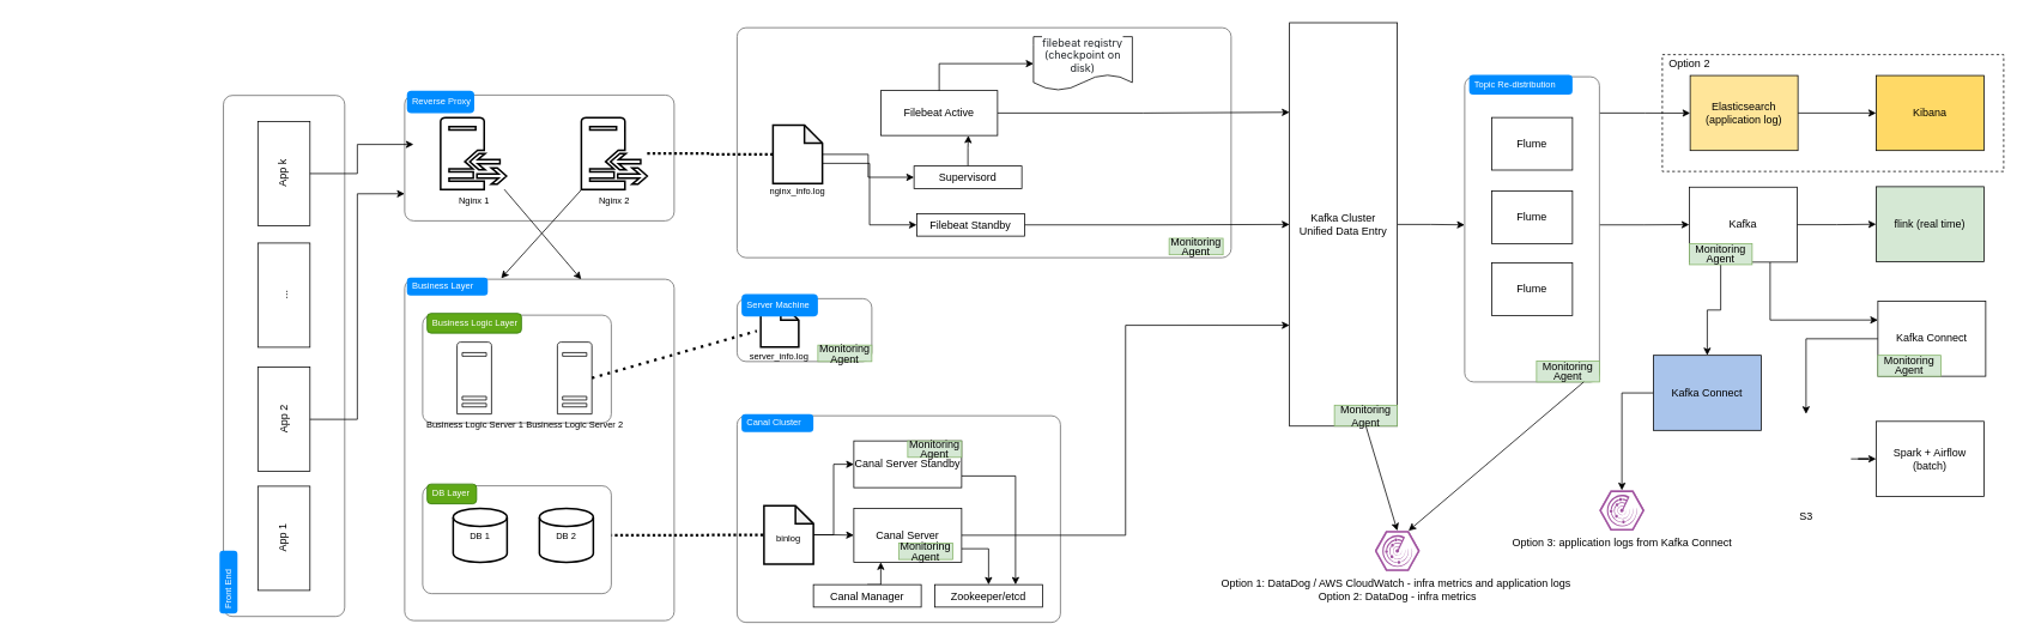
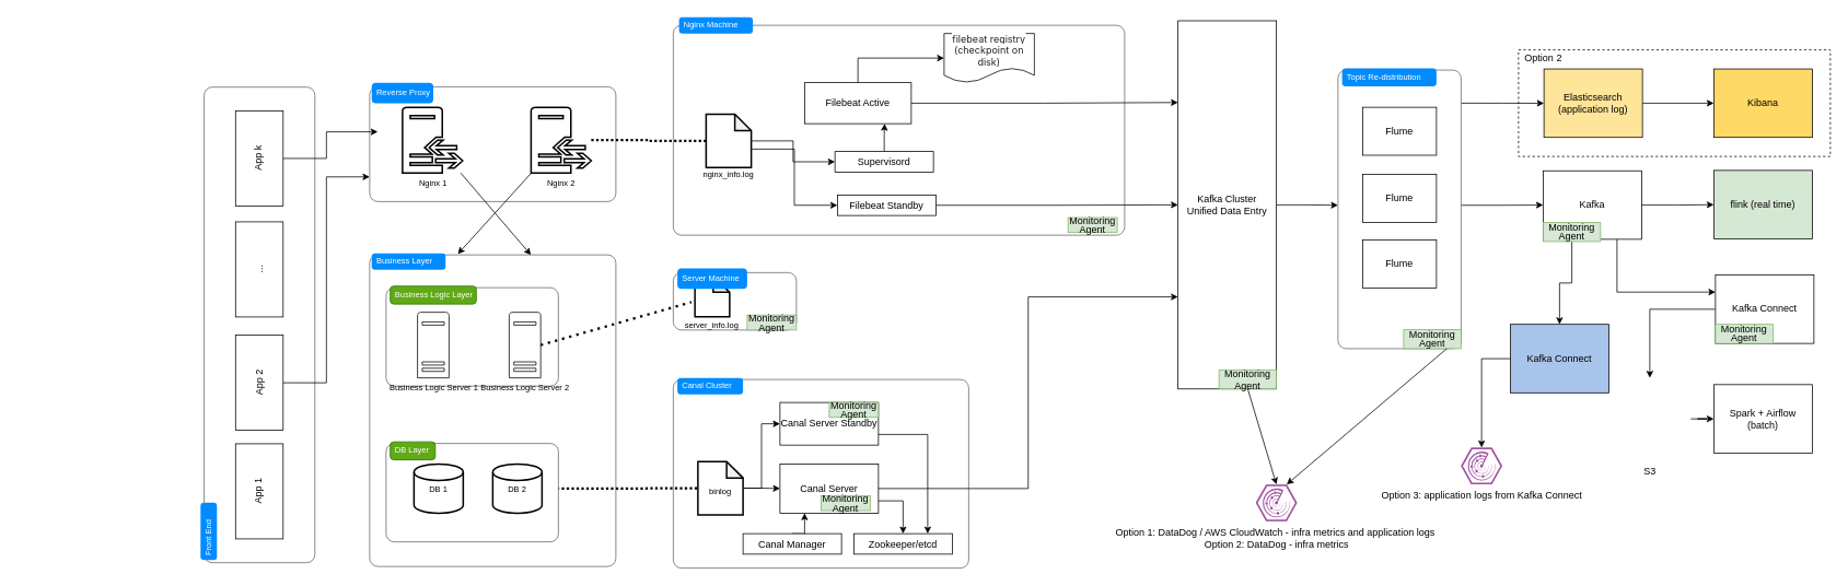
+ <mxCell id="74" value="Nginx Machine" style="shape=rect;strokeColor=none;fillColor=#008cff;strokeWidth=1;dashed=0;rounded=1;arcSize=20;fontColor=#ffffff;fontSize=10;spacing=2;spacingTop=-2;align=left;autosize=1;spacingLeft=4;resizeWidth=0;resizeHeight=0;perimeter=none;" vertex="1" parent="1"><mxGeometry x="827" y="20" width="90" height="20" as="geometry" /></mxCell>
